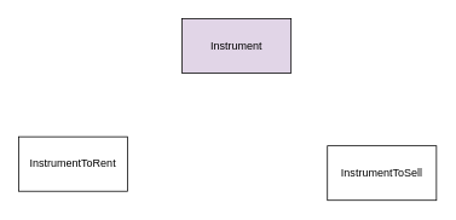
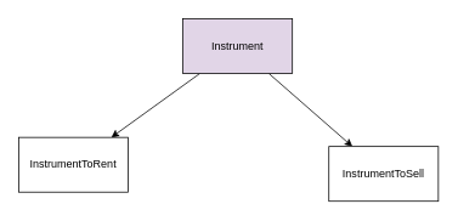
+ <mxCell id="2" value="" style="rounded=0;orthogonalLoop=1;jettySize=auto;html=1;" edge="1" parent="1" source="4" target="5"><mxGeometry relative="1" as="geometry" /></mxCell>
+ <mxCell id="3" value="" style="rounded=0;orthogonalLoop=1;jettySize=auto;html=1;" edge="1" parent="1" source="4" target="6"><mxGeometry relative="1" as="geometry" /></mxCell>
